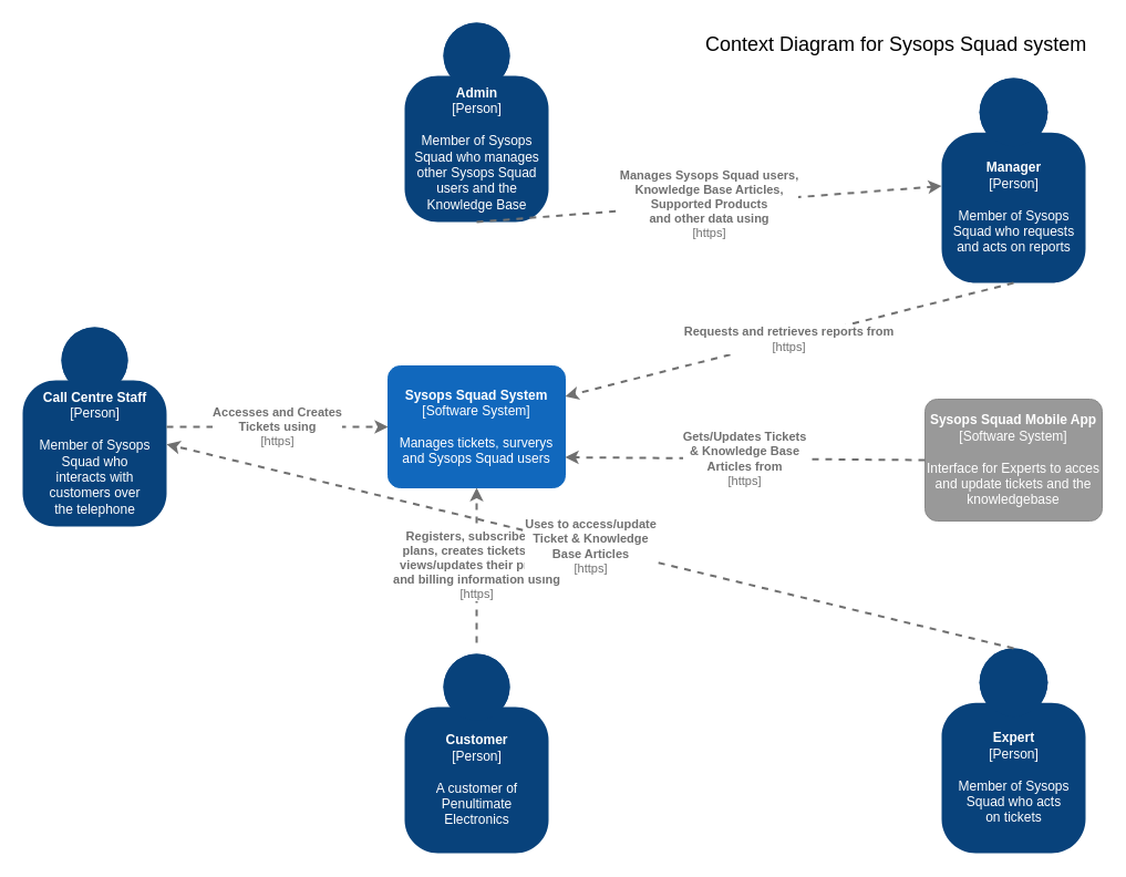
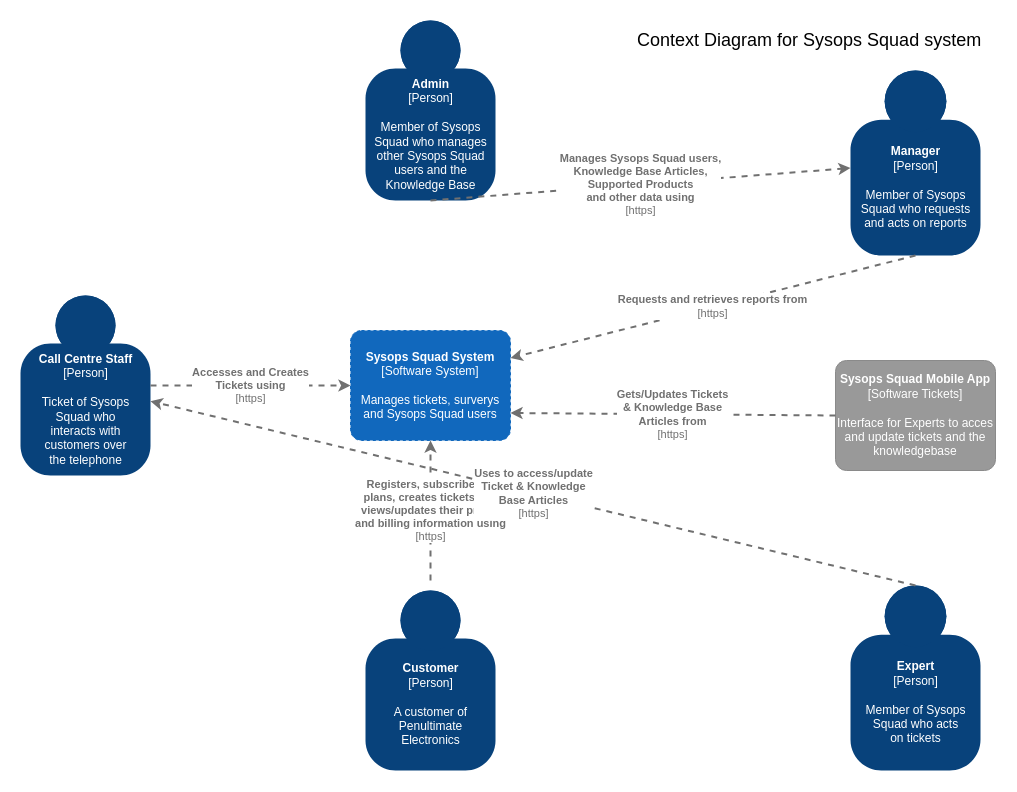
- <mxCell id="3" value="&lt;b&gt;Sysops Squad System&lt;/b&gt;&lt;div&gt;[Software System]&lt;/div&gt;&lt;br&gt;&lt;div&gt;Manages tickets, surverys and Sysops Squad users&lt;/div&gt;" style="rounded=1;whiteSpace=wrap;html=1;labelBackgroundColor=none;fillColor=#1168BD;fontColor=#ffffff;align=center;arcSize=10;strokeColor=#1168BD;metaEdit=1;metaData={&quot;c4Type&quot;:{&quot;editable&quot;:false}};points=[[0.25,0,0],[0.5,0,0],[0.75,0,0],[1,0.25,0],[1,0.5,0],[1,0.75,0],[0.75,1,0],[0.5,1,0],[0.25,1,0],[0,0.75,0],[0,0.5,0],[0,0.25,0]];" parent="1" vertex="1"><mxGeometry x="350" y="330" width="160" height="110.0" as="geometry" /></mxCell>
+ <mxCell id="3" value="&lt;b&gt;Sysops Squad System&lt;/b&gt;&lt;div&gt;[Software System]&lt;/div&gt;&lt;br&gt;&lt;div&gt;Manages tickets, surverys and Sysops Squad users&lt;/div&gt;" style="rounded=1;whiteSpace=wrap;html=1;labelBackgroundColor=none;fillColor=#1168BD;fontColor=#ffffff;align=center;arcSize=10;strokeColor=#1168BD;metaEdit=1;metaData={&quot;c4Type&quot;:{&quot;editable&quot;:false}};points=[[0.25,0,0],[0.5,0,0],[0.75,0,0],[1,0.25,0],[1,0.5,0],[1,0.75,0],[0.75,1,0],[0.5,1,0],[0.25,1,0],[0,0.75,0],[0,0.5,0],[0,0.25,0]];dashed=1;" parent="1" vertex="1"><mxGeometry x="350" y="330" width="160" height="110.0" as="geometry" /></mxCell>
- <mxCell id="6" value="&lt;b&gt;Call Centre Staff&lt;/b&gt;&lt;div&gt;[Person]&lt;/div&gt;&lt;br&gt;&lt;div&gt;Member of Sysops&#10;Squad who &#10;interacts with &#10;customers over &#10;the telephone&lt;/div&gt;" style="html=1;dashed=0;whitespace=wrap;fillColor=#08427b;strokeColor=none;fontColor=#ffffff;shape=mxgraph.c4.person;align=center;metaEdit=1;points=[[0.5,0,0],[1,0.5,0],[1,0.75,0],[0.75,1,0],[0.5,1,0],[0.25,1,0],[0,0.75,0],[0,0.5,0]];metaData={&quot;c4Type&quot;:{&quot;editable&quot;:false}};" parent="1" vertex="1"><mxGeometry x="20" y="295" width="130" height="180" as="geometry" /></mxCell>
+ <mxCell id="6" value="&lt;b&gt;Call Centre Staff&lt;/b&gt;&lt;div&gt;[Person]&lt;/div&gt;&lt;br&gt;&lt;div&gt;Ticket of Sysops&#10;Squad who &#10;interacts with &#10;customers over &#10;the telephone&lt;/div&gt;" style="html=1;dashed=0;whitespace=wrap;fillColor=#08427b;strokeColor=none;fontColor=#ffffff;shape=mxgraph.c4.person;align=center;metaEdit=1;points=[[0.5,0,0],[1,0.5,0],[1,0.75,0],[0.75,1,0],[0.5,1,0],[0.25,1,0],[0,0.75,0],[0,0.5,0]];metaData={&quot;c4Type&quot;:{&quot;editable&quot;:false}};" parent="1" vertex="1"><mxGeometry x="20" y="295" width="130" height="180" as="geometry" /></mxCell>
- <mxCell id="4" value="&lt;b&gt;Sysops Squad Mobile App&lt;/b&gt;&lt;div&gt;[Software System]&lt;/div&gt;&lt;br&gt;&lt;div&gt;Interface for Experts to acces and update tickets and the knowledgebase&lt;/div&gt;" style="rounded=1;whiteSpace=wrap;html=1;labelBackgroundColor=none;fillColor=#999999;fontColor=#ffffff;align=center;arcSize=10;strokeColor=#8A8A8A;metaEdit=1;metaData={&quot;c4Type&quot;:{&quot;editable&quot;:false}};points=[[0.25,0,0],[0.5,0,0],[0.75,0,0],[1,0.25,0],[1,0.5,0],[1,0.75,0],[0.75,1,0],[0.5,1,0],[0.25,1,0],[0,0.75,0],[0,0.5,0],[0,0.25,0]];" parent="1" vertex="1"><mxGeometry x="835" y="360" width="160" height="110.0" as="geometry" /></mxCell>
+ <mxCell id="4" value="&lt;b&gt;Sysops Squad Mobile App&lt;/b&gt;&lt;div&gt;[Software Tickets]&lt;/div&gt;&lt;br&gt;&lt;div&gt;Interface for Experts to acces and update tickets and the knowledgebase&lt;/div&gt;" style="rounded=1;whiteSpace=wrap;html=1;labelBackgroundColor=none;fillColor=#999999;fontColor=#ffffff;align=center;arcSize=10;strokeColor=#8A8A8A;metaEdit=1;metaData={&quot;c4Type&quot;:{&quot;editable&quot;:false}};points=[[0.25,0,0],[0.5,0,0],[0.75,0,0],[1,0.25,0],[1,0.5,0],[1,0.75,0],[0.75,1,0],[0.5,1,0],[0.25,1,0],[0,0.75,0],[0,0.5,0],[0,0.25,0]];" parent="1" vertex="1"><mxGeometry x="835" y="360" width="160" height="110.0" as="geometry" /></mxCell>
